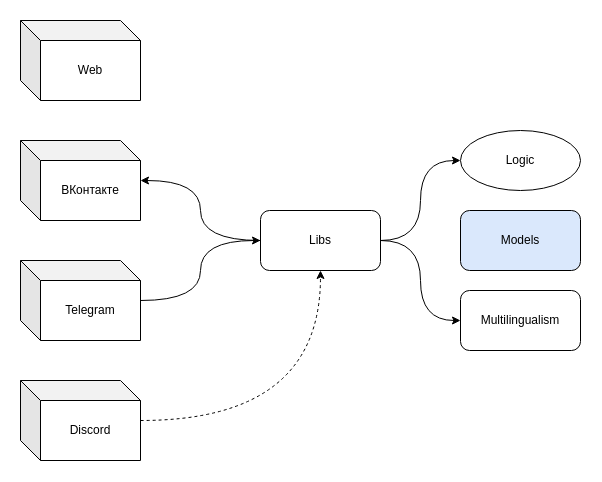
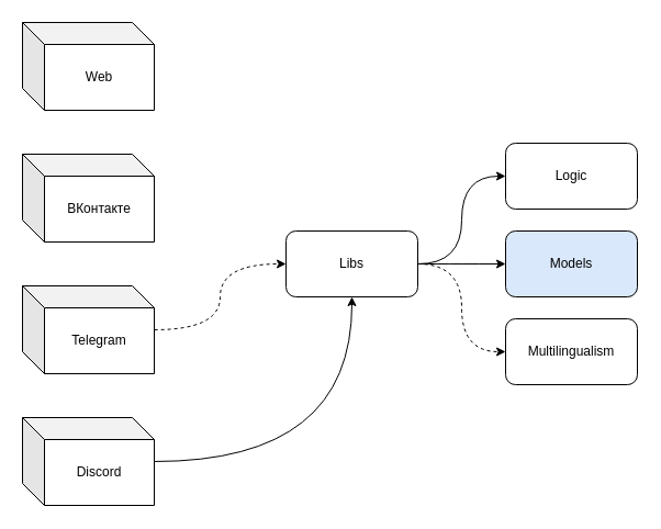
- <mxCell id="12" value="Logic" style="ellipse;whiteSpace=wrap;html=1;" vertex="1" parent="1"><mxGeometry x="460" y="130" width="120" height="60" as="geometry" /></mxCell>
+ <mxCell id="12" value="Logic" style="rounded=1;whiteSpace=wrap;html=1;" vertex="1" parent="1"><mxGeometry x="460" y="130" width="120" height="60" as="geometry" /></mxCell>
- <mxCell id="9" style="edgeStyle=orthogonalEdgeStyle;curved=1;rounded=0;orthogonalLoop=1;jettySize=auto;html=1;" edge="1" parent="1" source="11" target="2"><mxGeometry relative="1" as="geometry" /></mxCell>
+ <mxCell id="9" style="edgeStyle=orthogonalEdgeStyle;curved=1;rounded=0;orthogonalLoop=1;jettySize=auto;html=1;entryX=0;entryY=0.5;entryDx=0;entryDy=0;" edge="1" parent="1" source="11" target="13"><mxGeometry relative="1" as="geometry" /></mxCell>
- <mxCell id="3" style="edgeStyle=orthogonalEdgeStyle;curved=1;rounded=0;orthogonalLoop=1;jettySize=auto;html=1;" edge="1" parent="1" source="4" target="11"><mxGeometry relative="1" as="geometry" /></mxCell>
+ <mxCell id="3" style="edgeStyle=orthogonalEdgeStyle;curved=1;rounded=0;orthogonalLoop=1;jettySize=auto;html=1;dashed=1;" edge="1" parent="1" source="4" target="11"><mxGeometry relative="1" as="geometry" /></mxCell>
- <mxCell id="10" style="edgeStyle=orthogonalEdgeStyle;curved=1;rounded=0;orthogonalLoop=1;jettySize=auto;html=1;entryX=0;entryY=0.5;entryDx=0;entryDy=0;" edge="1" parent="1" source="11" target="14"><mxGeometry relative="1" as="geometry" /></mxCell>
+ <mxCell id="10" style="edgeStyle=orthogonalEdgeStyle;curved=1;rounded=0;orthogonalLoop=1;jettySize=auto;html=1;entryX=0;entryY=0.5;entryDx=0;entryDy=0;dashed=1;" edge="1" parent="1" source="11" target="14"><mxGeometry relative="1" as="geometry" /></mxCell>
- <mxCell id="5" style="edgeStyle=orthogonalEdgeStyle;curved=1;rounded=0;orthogonalLoop=1;jettySize=auto;html=1;dashed=1;" edge="1" parent="1" source="6" target="11"><mxGeometry relative="1" as="geometry" /></mxCell>
+ <mxCell id="5" style="edgeStyle=orthogonalEdgeStyle;curved=1;rounded=0;orthogonalLoop=1;jettySize=auto;html=1;" edge="1" parent="1" source="6" target="11"><mxGeometry relative="1" as="geometry" /></mxCell>
